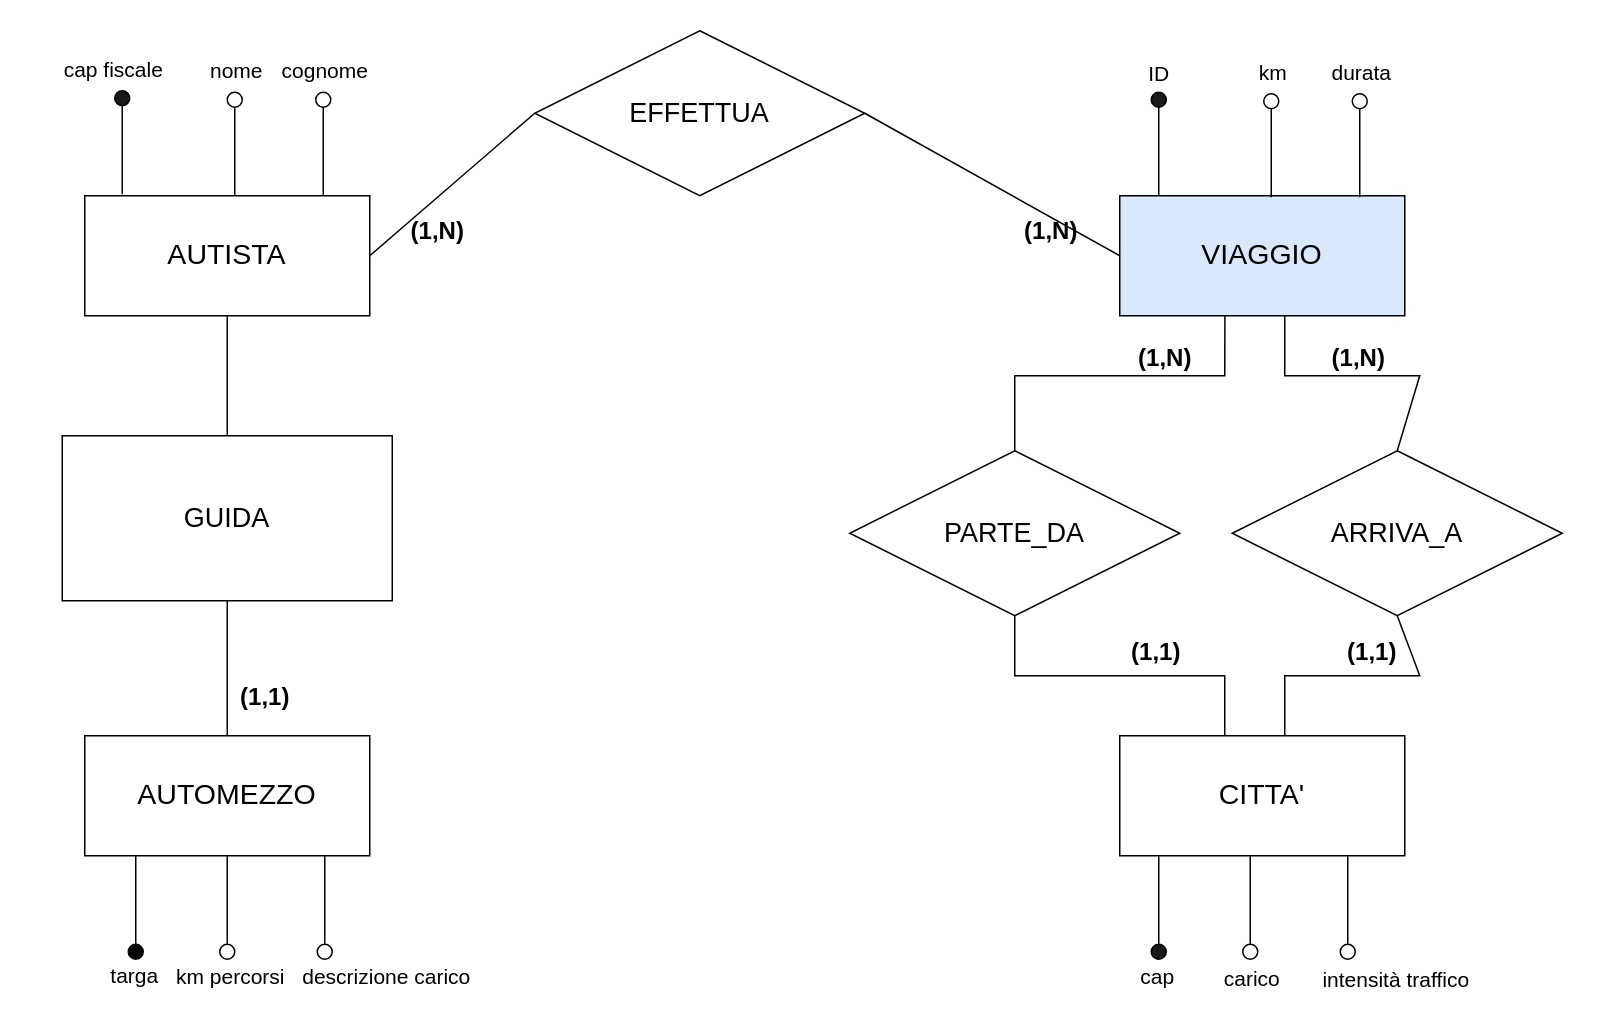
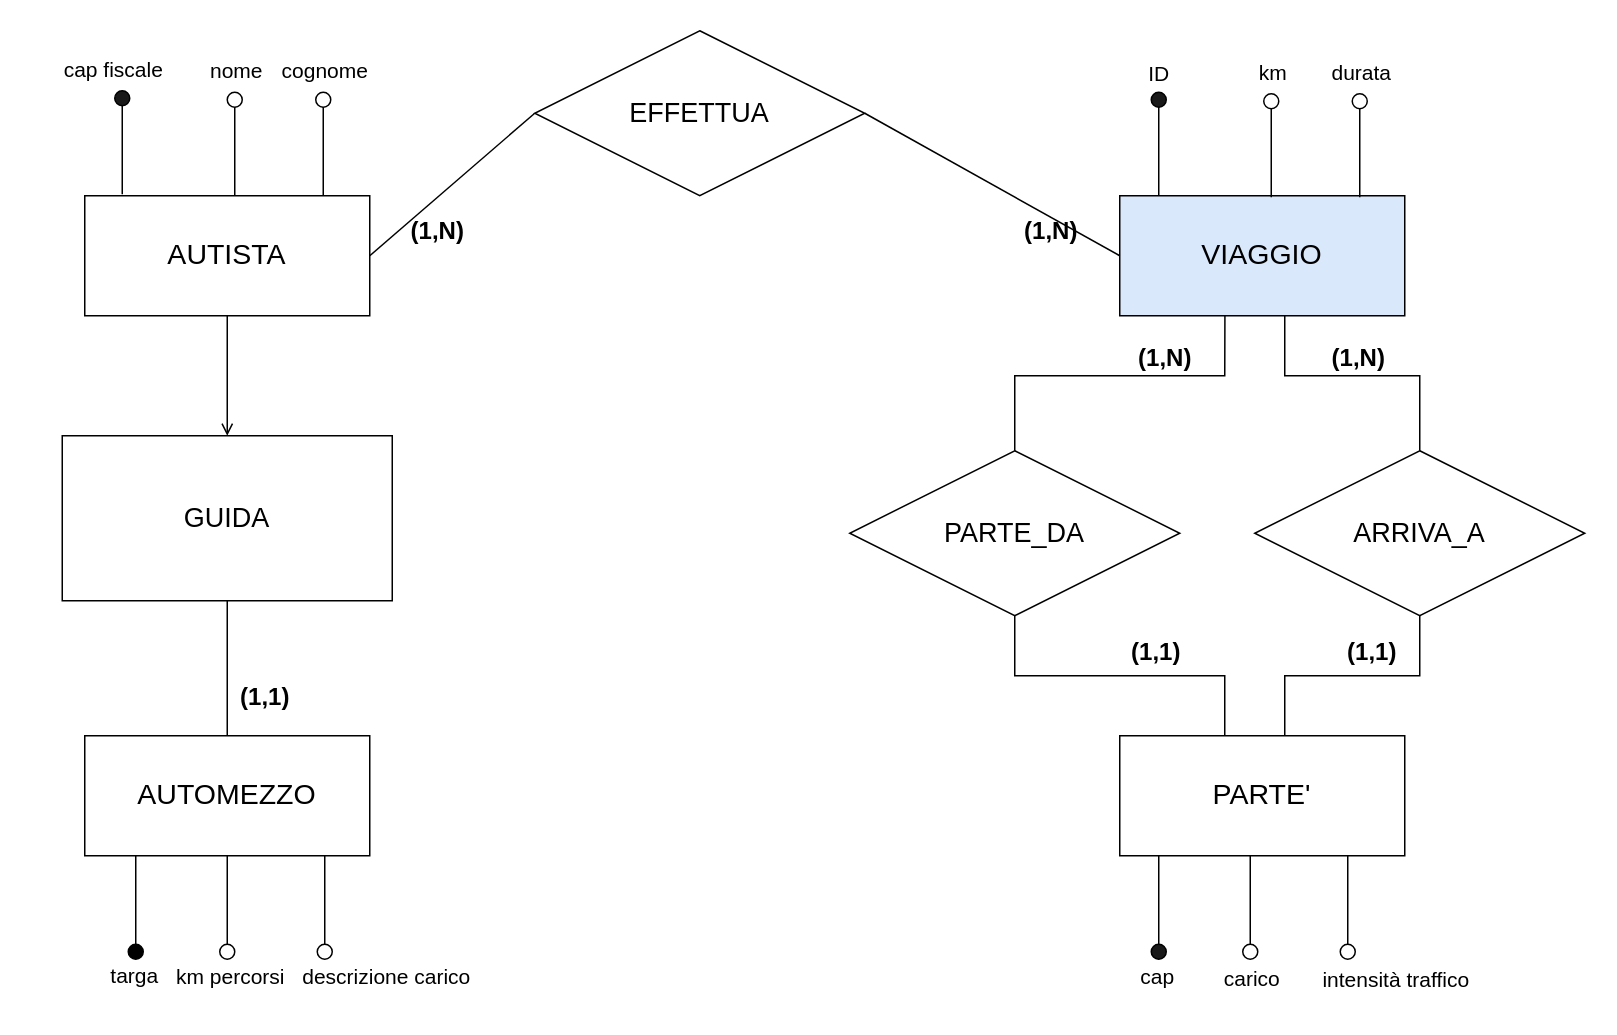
- <mxCell id="16" value="" style="endArrow=none;html=1;rounded=0;exitX=0.5;exitY=1;exitDx=0;exitDy=0;entryX=0.5;entryY=0;entryDx=0;entryDy=0;" edge="1" parent="1" source="2" target="7"><mxGeometry width="50" height="50" relative="1" as="geometry"><mxPoint x="546" y="350" as="sourcePoint" /><mxPoint x="596" y="300" as="targetPoint" /></mxGeometry></mxCell>
+ <mxCell id="16" value="" style="endArrow=open;html=1;rounded=0;exitX=0.5;exitY=1;exitDx=0;exitDy=0;entryX=0.5;entryY=0;entryDx=0;entryDy=0;" edge="1" parent="1" source="2" target="7"><mxGeometry width="50" height="50" relative="1" as="geometry"><mxPoint x="546" y="350" as="sourcePoint" /><mxPoint x="596" y="300" as="targetPoint" /></mxGeometry></mxCell>
- <mxCell id="9" value="&lt;font style=&quot;font-size: 18px;&quot;&gt;ARRIVA_&lt;/font&gt;&lt;span style=&quot;font-size: 18px; background-color: initial;&quot;&gt;A&lt;/span&gt;" style="rhombus;whiteSpace=wrap;html=1;" vertex="1" parent="1"><mxGeometry x="821" y="300" width="220" height="110" as="geometry" /></mxCell>
+ <mxCell id="9" value="&lt;font style=&quot;font-size: 18px;&quot;&gt;ARRIVA_&lt;/font&gt;&lt;span style=&quot;font-size: 18px; background-color: initial;&quot;&gt;A&lt;/span&gt;" style="rhombus;whiteSpace=wrap;html=1;" vertex="1" parent="1"><mxGeometry x="836" y="300" width="220" height="110" as="geometry" /></mxCell>
- <mxCell id="5" value="&lt;font style=&quot;font-size: 19px;&quot;&gt;CITTA'&lt;/font&gt;" style="rounded=0;whiteSpace=wrap;html=1;" vertex="1" parent="1"><mxGeometry x="746" y="490" width="190" height="80" as="geometry" /></mxCell>
+ <mxCell id="5" value="&lt;font style=&quot;font-size: 19px;&quot;&gt;PARTE'&lt;/font&gt;" style="rounded=0;whiteSpace=wrap;html=1;" vertex="1" parent="1"><mxGeometry x="746" y="490" width="190" height="80" as="geometry" /></mxCell>
